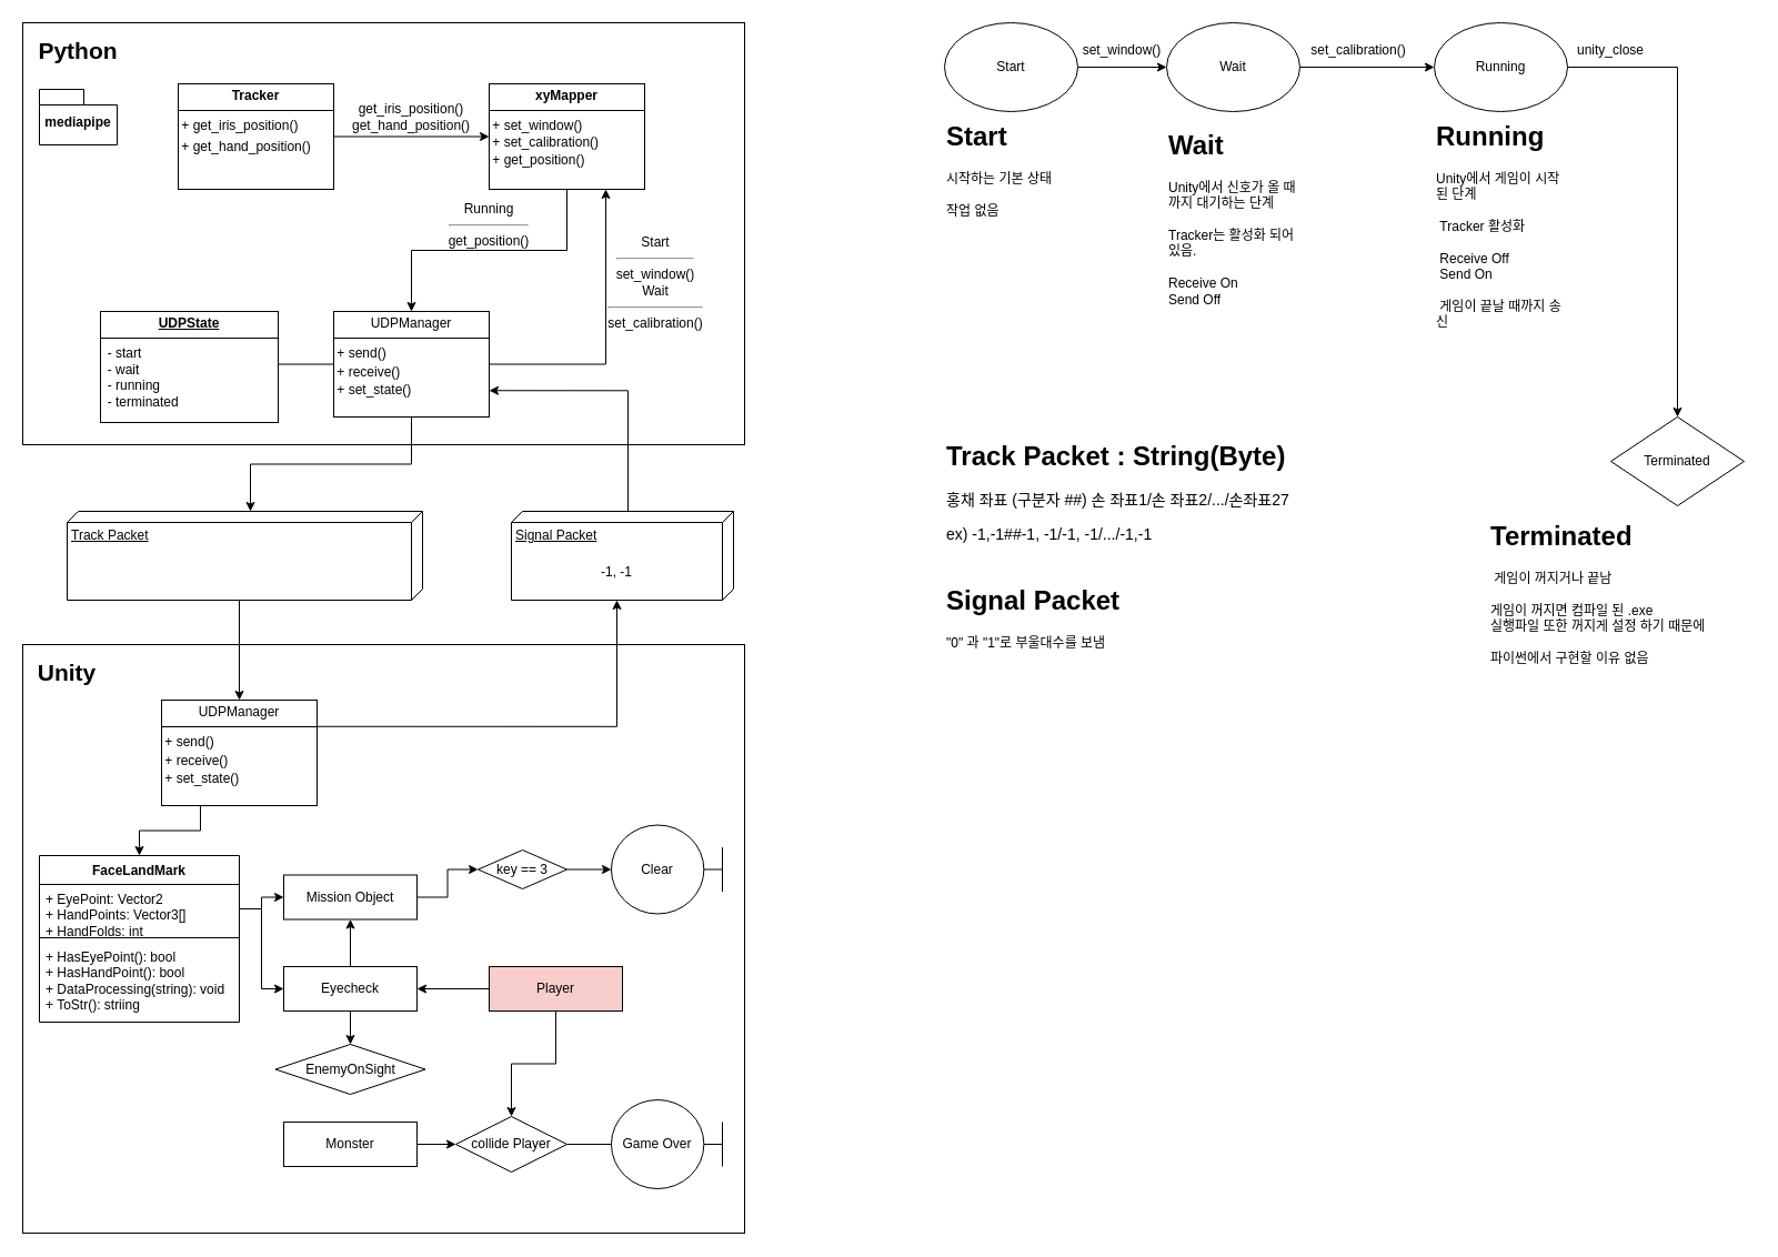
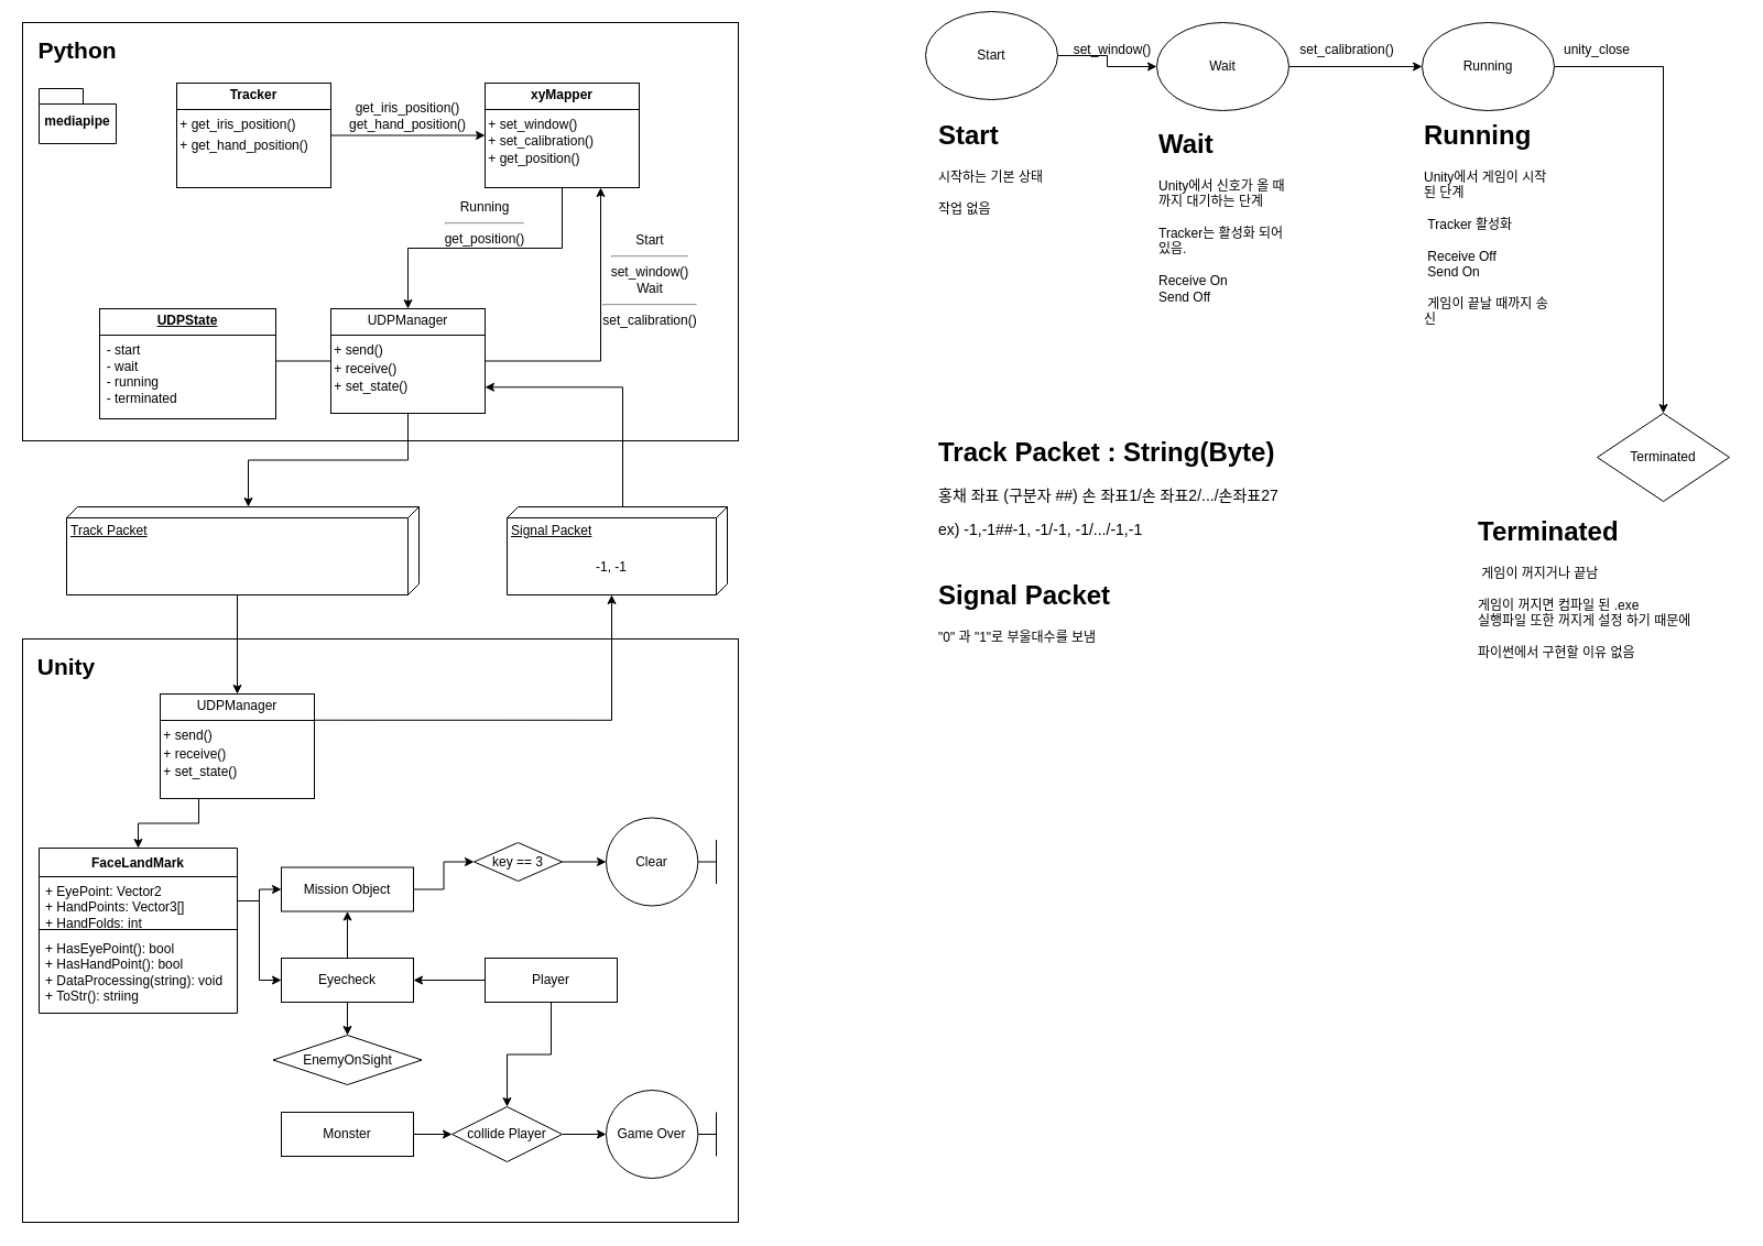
- <mxCell id="22" value="Start" style="ellipse;whiteSpace=wrap;html=1;" parent="1" vertex="1"><mxGeometry x="850" y="20" width="120" height="80" as="geometry" /></mxCell>
+ <mxCell id="22" value="Start" style="ellipse;whiteSpace=wrap;html=1;" parent="1" vertex="1"><mxGeometry x="840" y="10" width="120" height="80" as="geometry" /></mxCell>
- <mxCell id="66" value="Player" style="html=1;whiteSpace=wrap;fillColor=#f8cecc;" vertex="1" parent="1"><mxGeometry x="440" y="870" width="120" height="40" as="geometry" /></mxCell>
+ <mxCell id="66" value="Player" style="html=1;whiteSpace=wrap;" vertex="1" parent="1"><mxGeometry x="440" y="870" width="120" height="40" as="geometry" /></mxCell>
- <mxCell id="61" value="" style="edgeStyle=orthogonalEdgeStyle;rounded=0;orthogonalLoop=1;jettySize=auto;html=1;endArrow=none;" edge="1" parent="1" source="62" target="63"><mxGeometry relative="1" as="geometry" /></mxCell>
+ <mxCell id="61" value="" style="edgeStyle=orthogonalEdgeStyle;rounded=0;orthogonalLoop=1;jettySize=auto;html=1;" edge="1" parent="1" source="62" target="63"><mxGeometry relative="1" as="geometry" /></mxCell>
